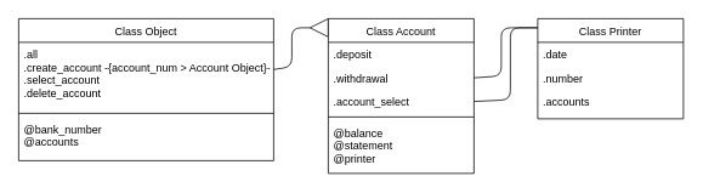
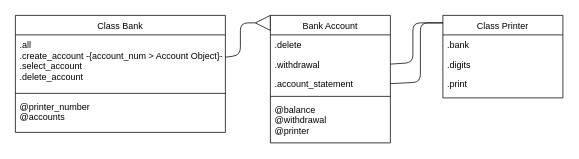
- <mxCell id="11" value="Class Object" style="swimlane;fontStyle=0;align=center;verticalAlign=top;childLayout=stackLayout;horizontal=1;startSize=26;horizontalStack=0;resizeParent=1;resizeLast=0;collapsible=1;marginBottom=0;rounded=0;shadow=0;strokeWidth=1;" parent="1" vertex="1"><mxGeometry x="20" y="20" width="280" height="156" as="geometry"><mxRectangle x="550" y="140" width="160" height="26" as="alternateBounds" /></mxGeometry></mxCell>
+ <mxCell id="11" value="Class Bank" style="swimlane;fontStyle=0;align=center;verticalAlign=top;childLayout=stackLayout;horizontal=1;startSize=26;horizontalStack=0;resizeParent=1;resizeLast=0;collapsible=1;marginBottom=0;rounded=0;shadow=0;strokeWidth=1;" parent="1" vertex="1"><mxGeometry x="20" y="20" width="280" height="156" as="geometry"><mxRectangle x="550" y="140" width="160" height="26" as="alternateBounds" /></mxGeometry></mxCell>
- <mxCell id="5" value="Class Account" style="swimlane;fontStyle=0;align=center;verticalAlign=top;childLayout=stackLayout;horizontal=1;startSize=26;horizontalStack=0;resizeParent=1;resizeLast=0;collapsible=1;marginBottom=0;rounded=0;shadow=0;strokeWidth=1;" parent="1" vertex="1"><mxGeometry x="360" y="20" width="160" height="170" as="geometry"><mxRectangle x="550" y="140" width="160" height="26" as="alternateBounds" /></mxGeometry></mxCell>
+ <mxCell id="5" value="Bank Account" style="swimlane;fontStyle=0;align=center;verticalAlign=top;childLayout=stackLayout;horizontal=1;startSize=26;horizontalStack=0;resizeParent=1;resizeLast=0;collapsible=1;marginBottom=0;rounded=0;shadow=0;strokeWidth=1;" parent="1" vertex="1"><mxGeometry x="360" y="20" width="160" height="170" as="geometry"><mxRectangle x="550" y="140" width="160" height="26" as="alternateBounds" /></mxGeometry></mxCell>
- <mxCell id="6" value=".deposit" style="text;align=left;verticalAlign=top;spacingLeft=4;spacingRight=4;overflow=hidden;rotatable=0;points=[[0,0.5],[1,0.5]];portConstraint=eastwest;" parent="5" vertex="1"><mxGeometry y="26" width="160" height="26" as="geometry" /></mxCell>
+ <mxCell id="6" value=".delete" style="text;align=left;verticalAlign=top;spacingLeft=4;spacingRight=4;overflow=hidden;rotatable=0;points=[[0,0.5],[1,0.5]];portConstraint=eastwest;" parent="5" vertex="1"><mxGeometry y="26" width="160" height="26" as="geometry" /></mxCell>
- <mxCell id="16" value=".date" style="text;align=left;verticalAlign=top;spacingLeft=4;spacingRight=4;overflow=hidden;rotatable=0;points=[[0,0.5],[1,0.5]];portConstraint=eastwest;rounded=0;shadow=0;html=0;" vertex="1" parent="15"><mxGeometry y="26" width="160" height="26" as="geometry" /></mxCell>
+ <mxCell id="16" value=".bank" style="text;align=left;verticalAlign=top;spacingLeft=4;spacingRight=4;overflow=hidden;rotatable=0;points=[[0,0.5],[1,0.5]];portConstraint=eastwest;rounded=0;shadow=0;html=0;" vertex="1" parent="15"><mxGeometry y="26" width="160" height="26" as="geometry" /></mxCell>
- <mxCell id="17" value=".number" style="text;align=left;verticalAlign=top;spacingLeft=4;spacingRight=4;overflow=hidden;rotatable=0;points=[[0,0.5],[1,0.5]];portConstraint=eastwest;rounded=0;shadow=0;html=0;" vertex="1" parent="15"><mxGeometry y="52" width="160" height="26" as="geometry" /></mxCell>
+ <mxCell id="17" value=".digits" style="text;align=left;verticalAlign=top;spacingLeft=4;spacingRight=4;overflow=hidden;rotatable=0;points=[[0,0.5],[1,0.5]];portConstraint=eastwest;rounded=0;shadow=0;html=0;" vertex="1" parent="15"><mxGeometry y="52" width="160" height="26" as="geometry" /></mxCell>
- <mxCell id="8" value=".account_select" style="text;align=left;verticalAlign=top;spacingLeft=4;spacingRight=4;overflow=hidden;rotatable=0;points=[[0,0.5],[1,0.5]];portConstraint=eastwest;rounded=0;shadow=0;html=0;" parent="5" vertex="1"><mxGeometry y="78" width="160" height="26" as="geometry" /></mxCell>
+ <mxCell id="8" value=".account_statement" style="text;align=left;verticalAlign=top;spacingLeft=4;spacingRight=4;overflow=hidden;rotatable=0;points=[[0,0.5],[1,0.5]];portConstraint=eastwest;rounded=0;shadow=0;html=0;" parent="5" vertex="1"><mxGeometry y="78" width="160" height="26" as="geometry" /></mxCell>
- <mxCell id="18" value=".accounts" style="text;align=left;verticalAlign=top;spacingLeft=4;spacingRight=4;overflow=hidden;rotatable=0;points=[[0,0.5],[1,0.5]];portConstraint=eastwest;rounded=0;shadow=0;html=0;" vertex="1" parent="15"><mxGeometry y="78" width="160" height="26" as="geometry" /></mxCell>
+ <mxCell id="18" value=".print" style="text;align=left;verticalAlign=top;spacingLeft=4;spacingRight=4;overflow=hidden;rotatable=0;points=[[0,0.5],[1,0.5]];portConstraint=eastwest;rounded=0;shadow=0;html=0;" vertex="1" parent="15"><mxGeometry y="78" width="160" height="26" as="geometry" /></mxCell>
- <mxCell id="14" value="@bank_number&#10;@accounts&#10;" style="text;align=left;verticalAlign=top;spacingLeft=4;spacingRight=4;overflow=hidden;rotatable=0;points=[[0,0.5],[1,0.5]];portConstraint=eastwest;" parent="11" vertex="1"><mxGeometry y="108" width="280" height="48" as="geometry" /></mxCell>
+ <mxCell id="14" value="@printer_number&#10;@accounts&#10;" style="text;align=left;verticalAlign=top;spacingLeft=4;spacingRight=4;overflow=hidden;rotatable=0;points=[[0,0.5],[1,0.5]];portConstraint=eastwest;" parent="11" vertex="1"><mxGeometry y="108" width="280" height="48" as="geometry" /></mxCell>
- <mxCell id="10" value="@balance&#10;@statement&#10;@printer&#10;" style="text;align=left;verticalAlign=top;spacingLeft=4;spacingRight=4;overflow=hidden;rotatable=0;points=[[0,0.5],[1,0.5]];portConstraint=eastwest;" parent="5" vertex="1"><mxGeometry y="112" width="160" height="58" as="geometry" /></mxCell>
+ <mxCell id="10" value="@balance&#10;@withdrawal&#10;@printer&#10;" style="text;align=left;verticalAlign=top;spacingLeft=4;spacingRight=4;overflow=hidden;rotatable=0;points=[[0,0.5],[1,0.5]];portConstraint=eastwest;" parent="5" vertex="1"><mxGeometry y="112" width="160" height="58" as="geometry" /></mxCell>
